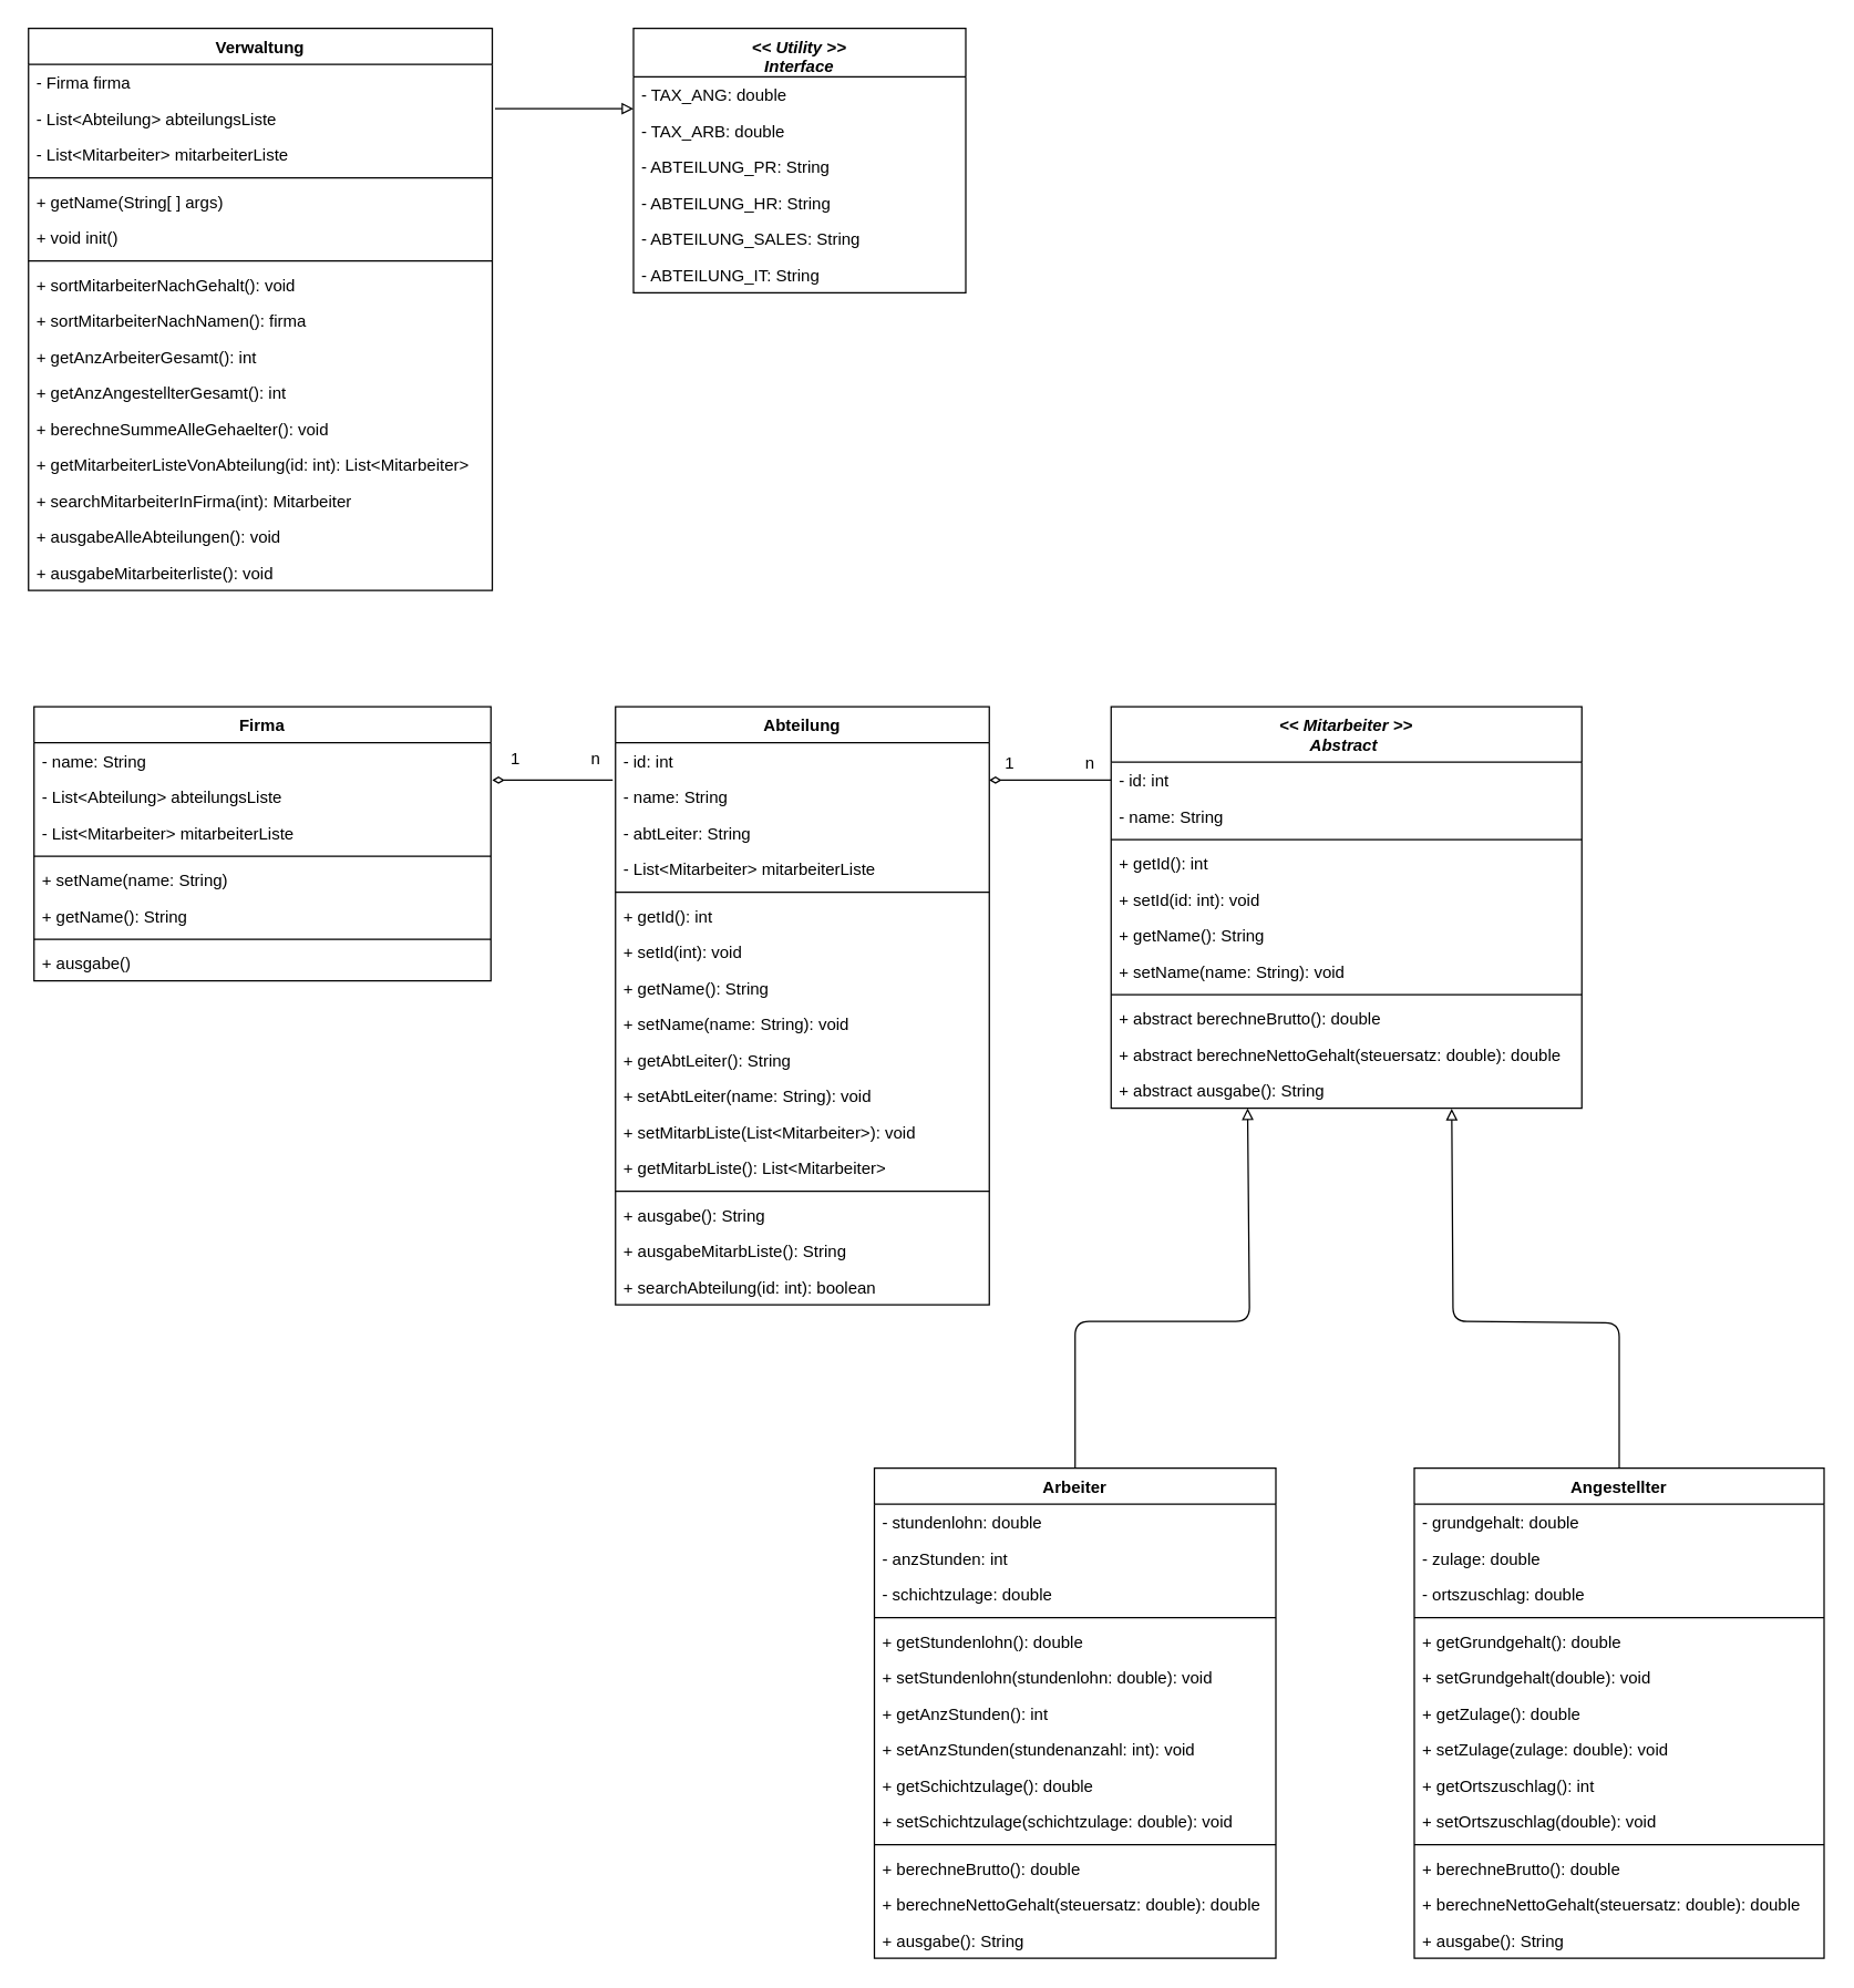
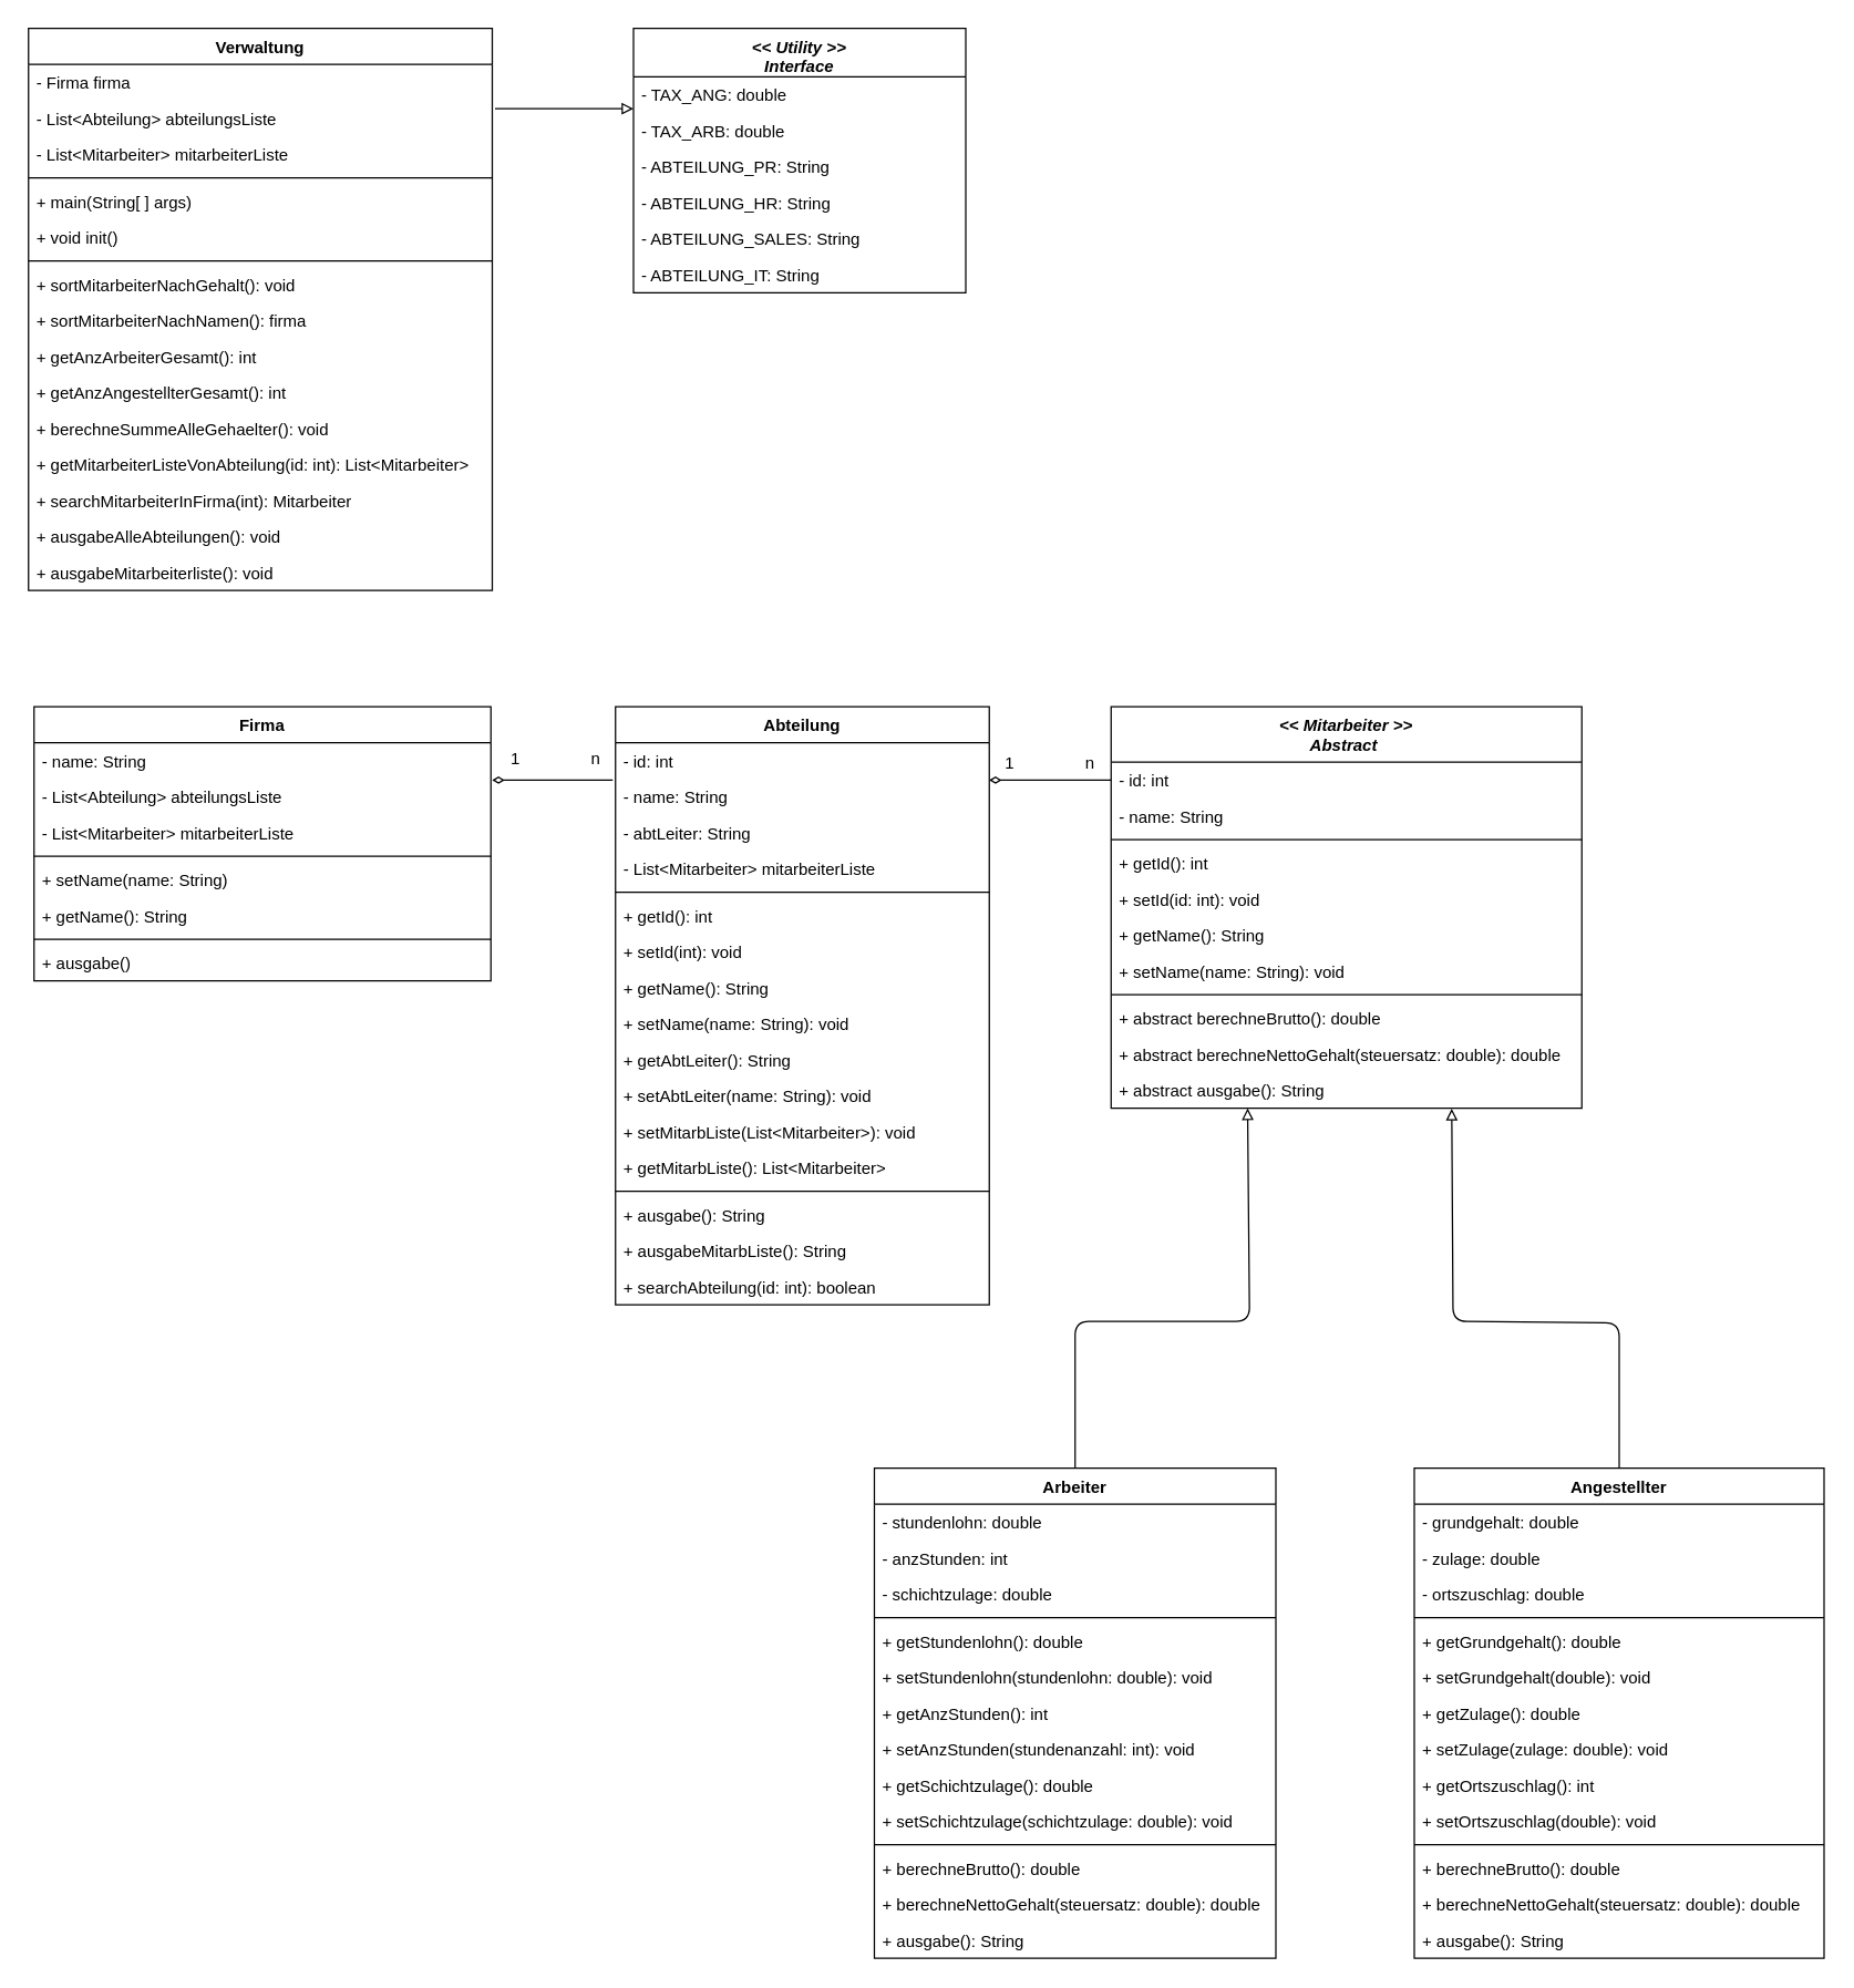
- <mxCell id="51" value="+ getName(String[ ] args)" style="text;strokeColor=none;fillColor=none;align=left;verticalAlign=top;spacingLeft=4;spacingRight=4;overflow=hidden;rotatable=0;points=[[0,0.5],[1,0.5]];portConstraint=eastwest;" parent="46" vertex="1"><mxGeometry y="112" width="335" height="26" as="geometry" /></mxCell>
+ <mxCell id="51" value="+ main(String[ ] args)" style="text;strokeColor=none;fillColor=none;align=left;verticalAlign=top;spacingLeft=4;spacingRight=4;overflow=hidden;rotatable=0;points=[[0,0.5],[1,0.5]];portConstraint=eastwest;" parent="46" vertex="1"><mxGeometry y="112" width="335" height="26" as="geometry" /></mxCell>
